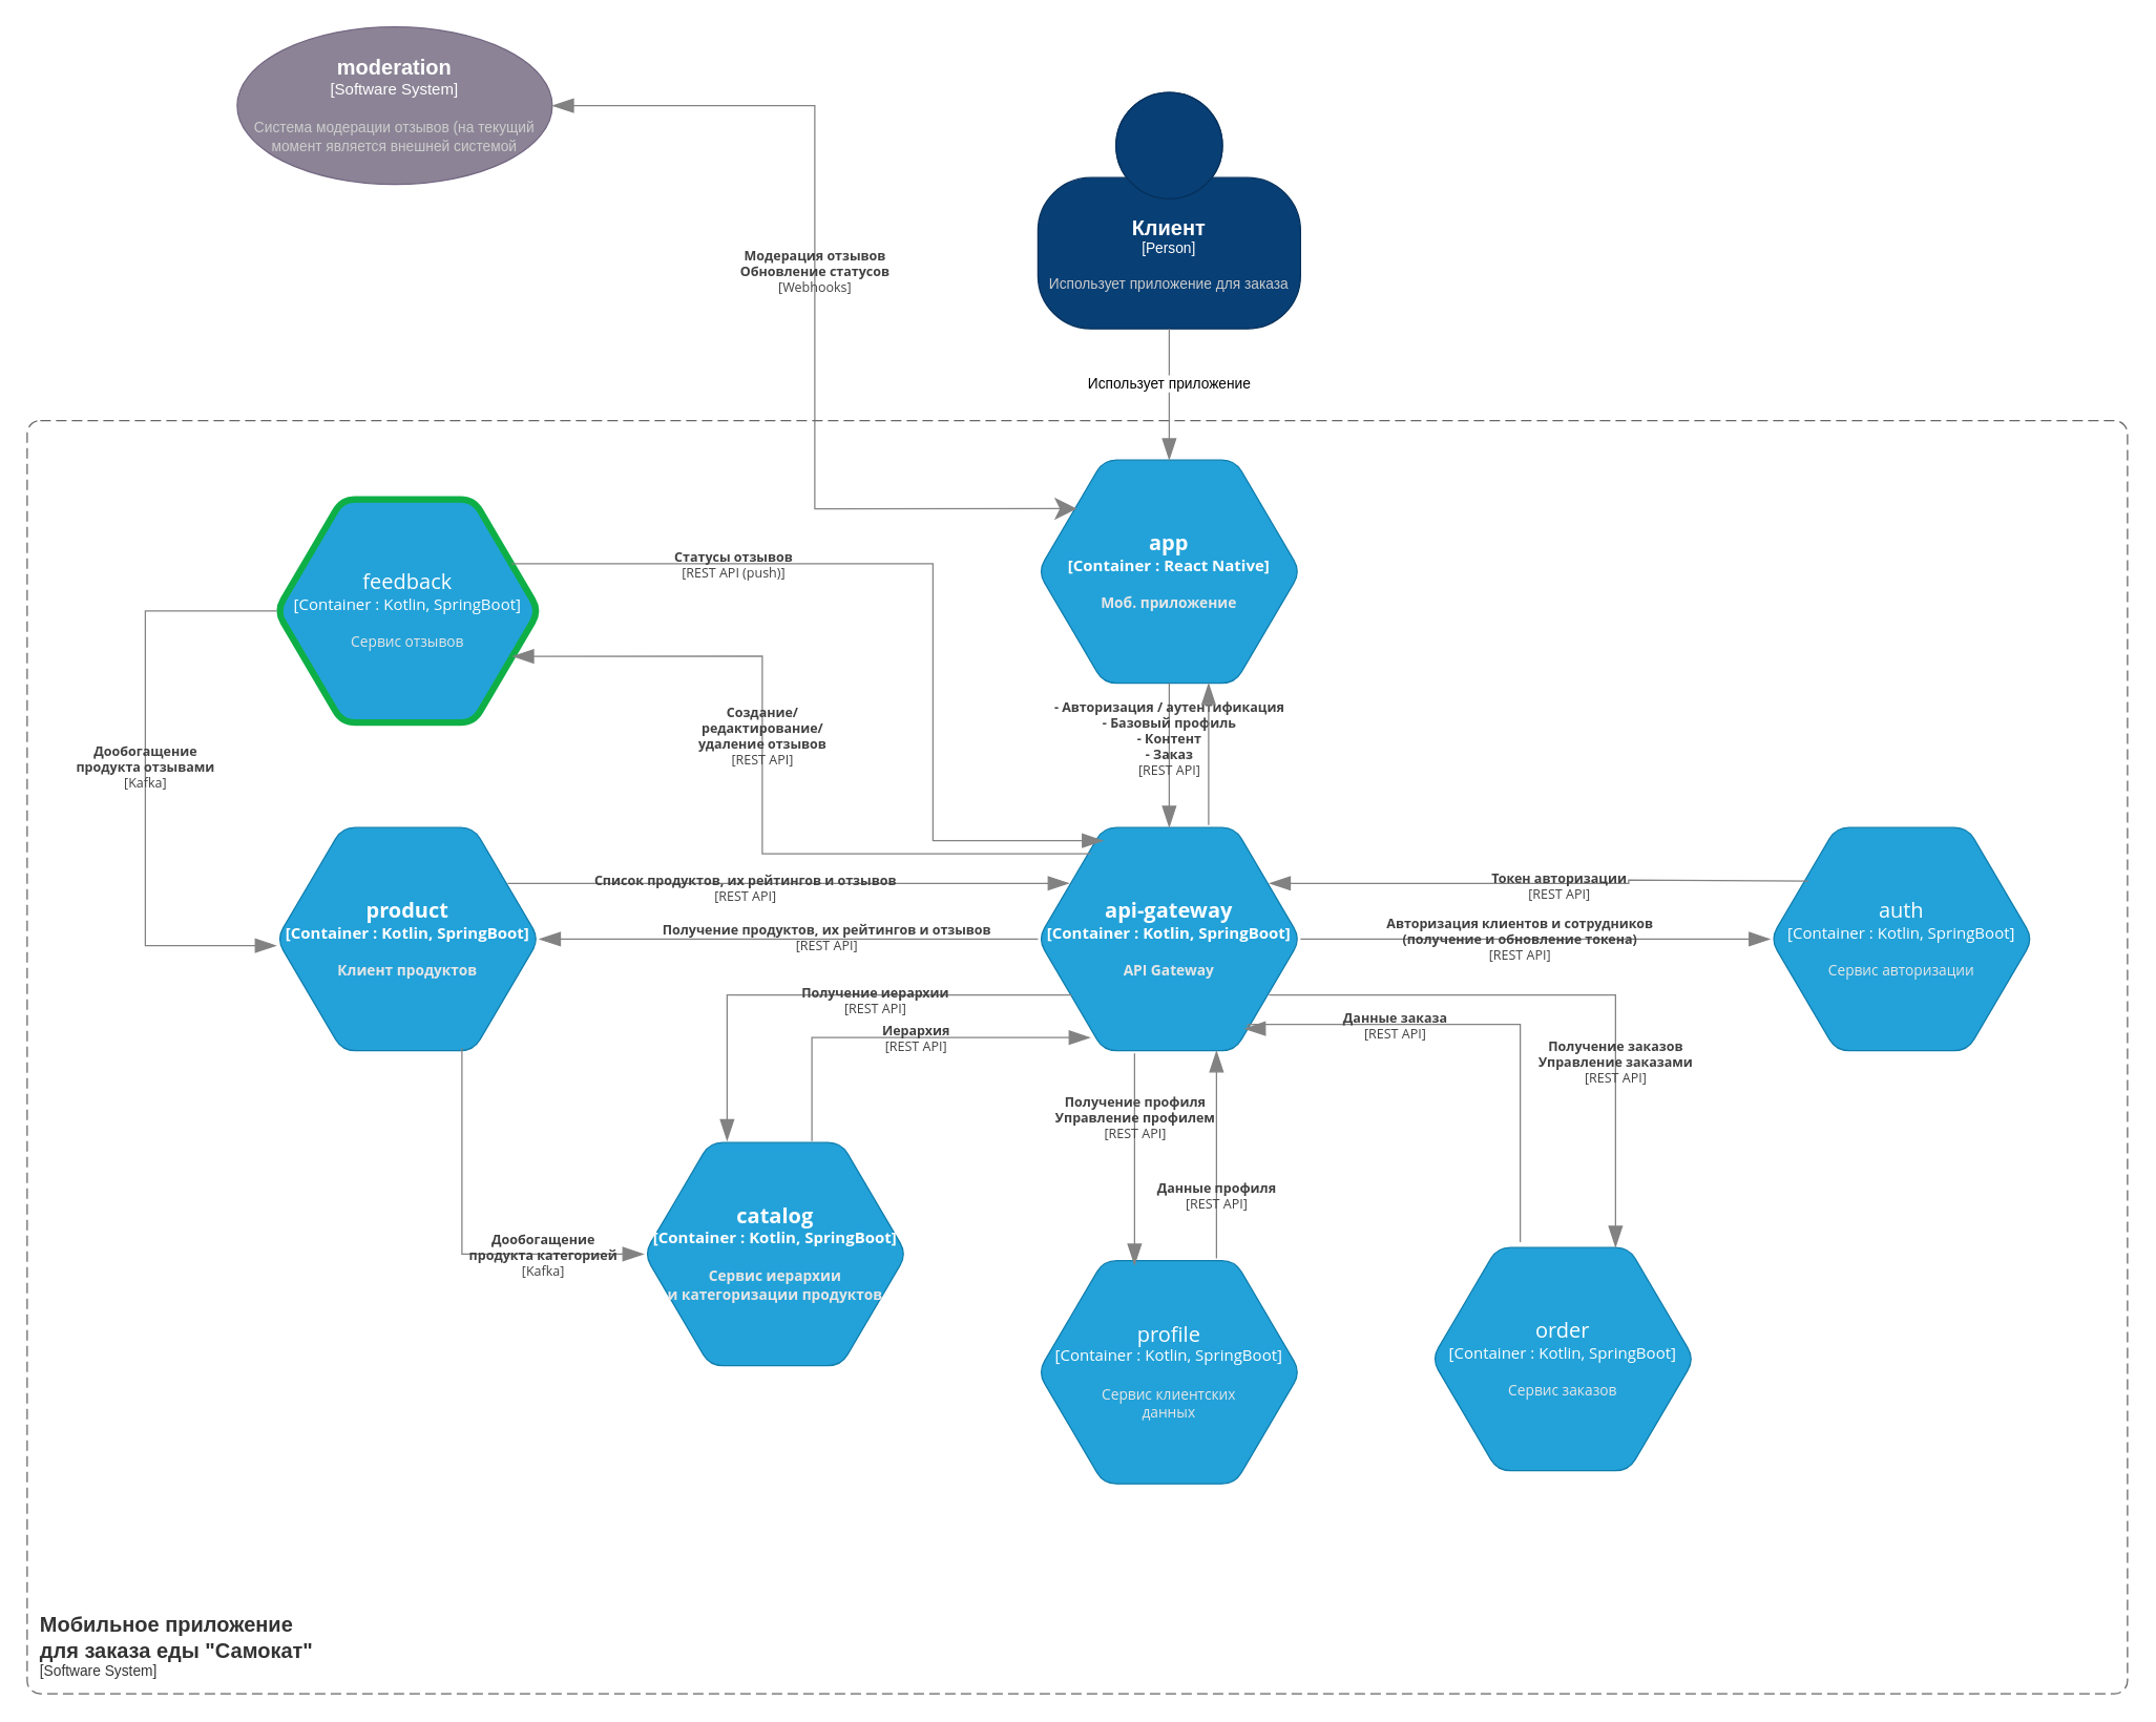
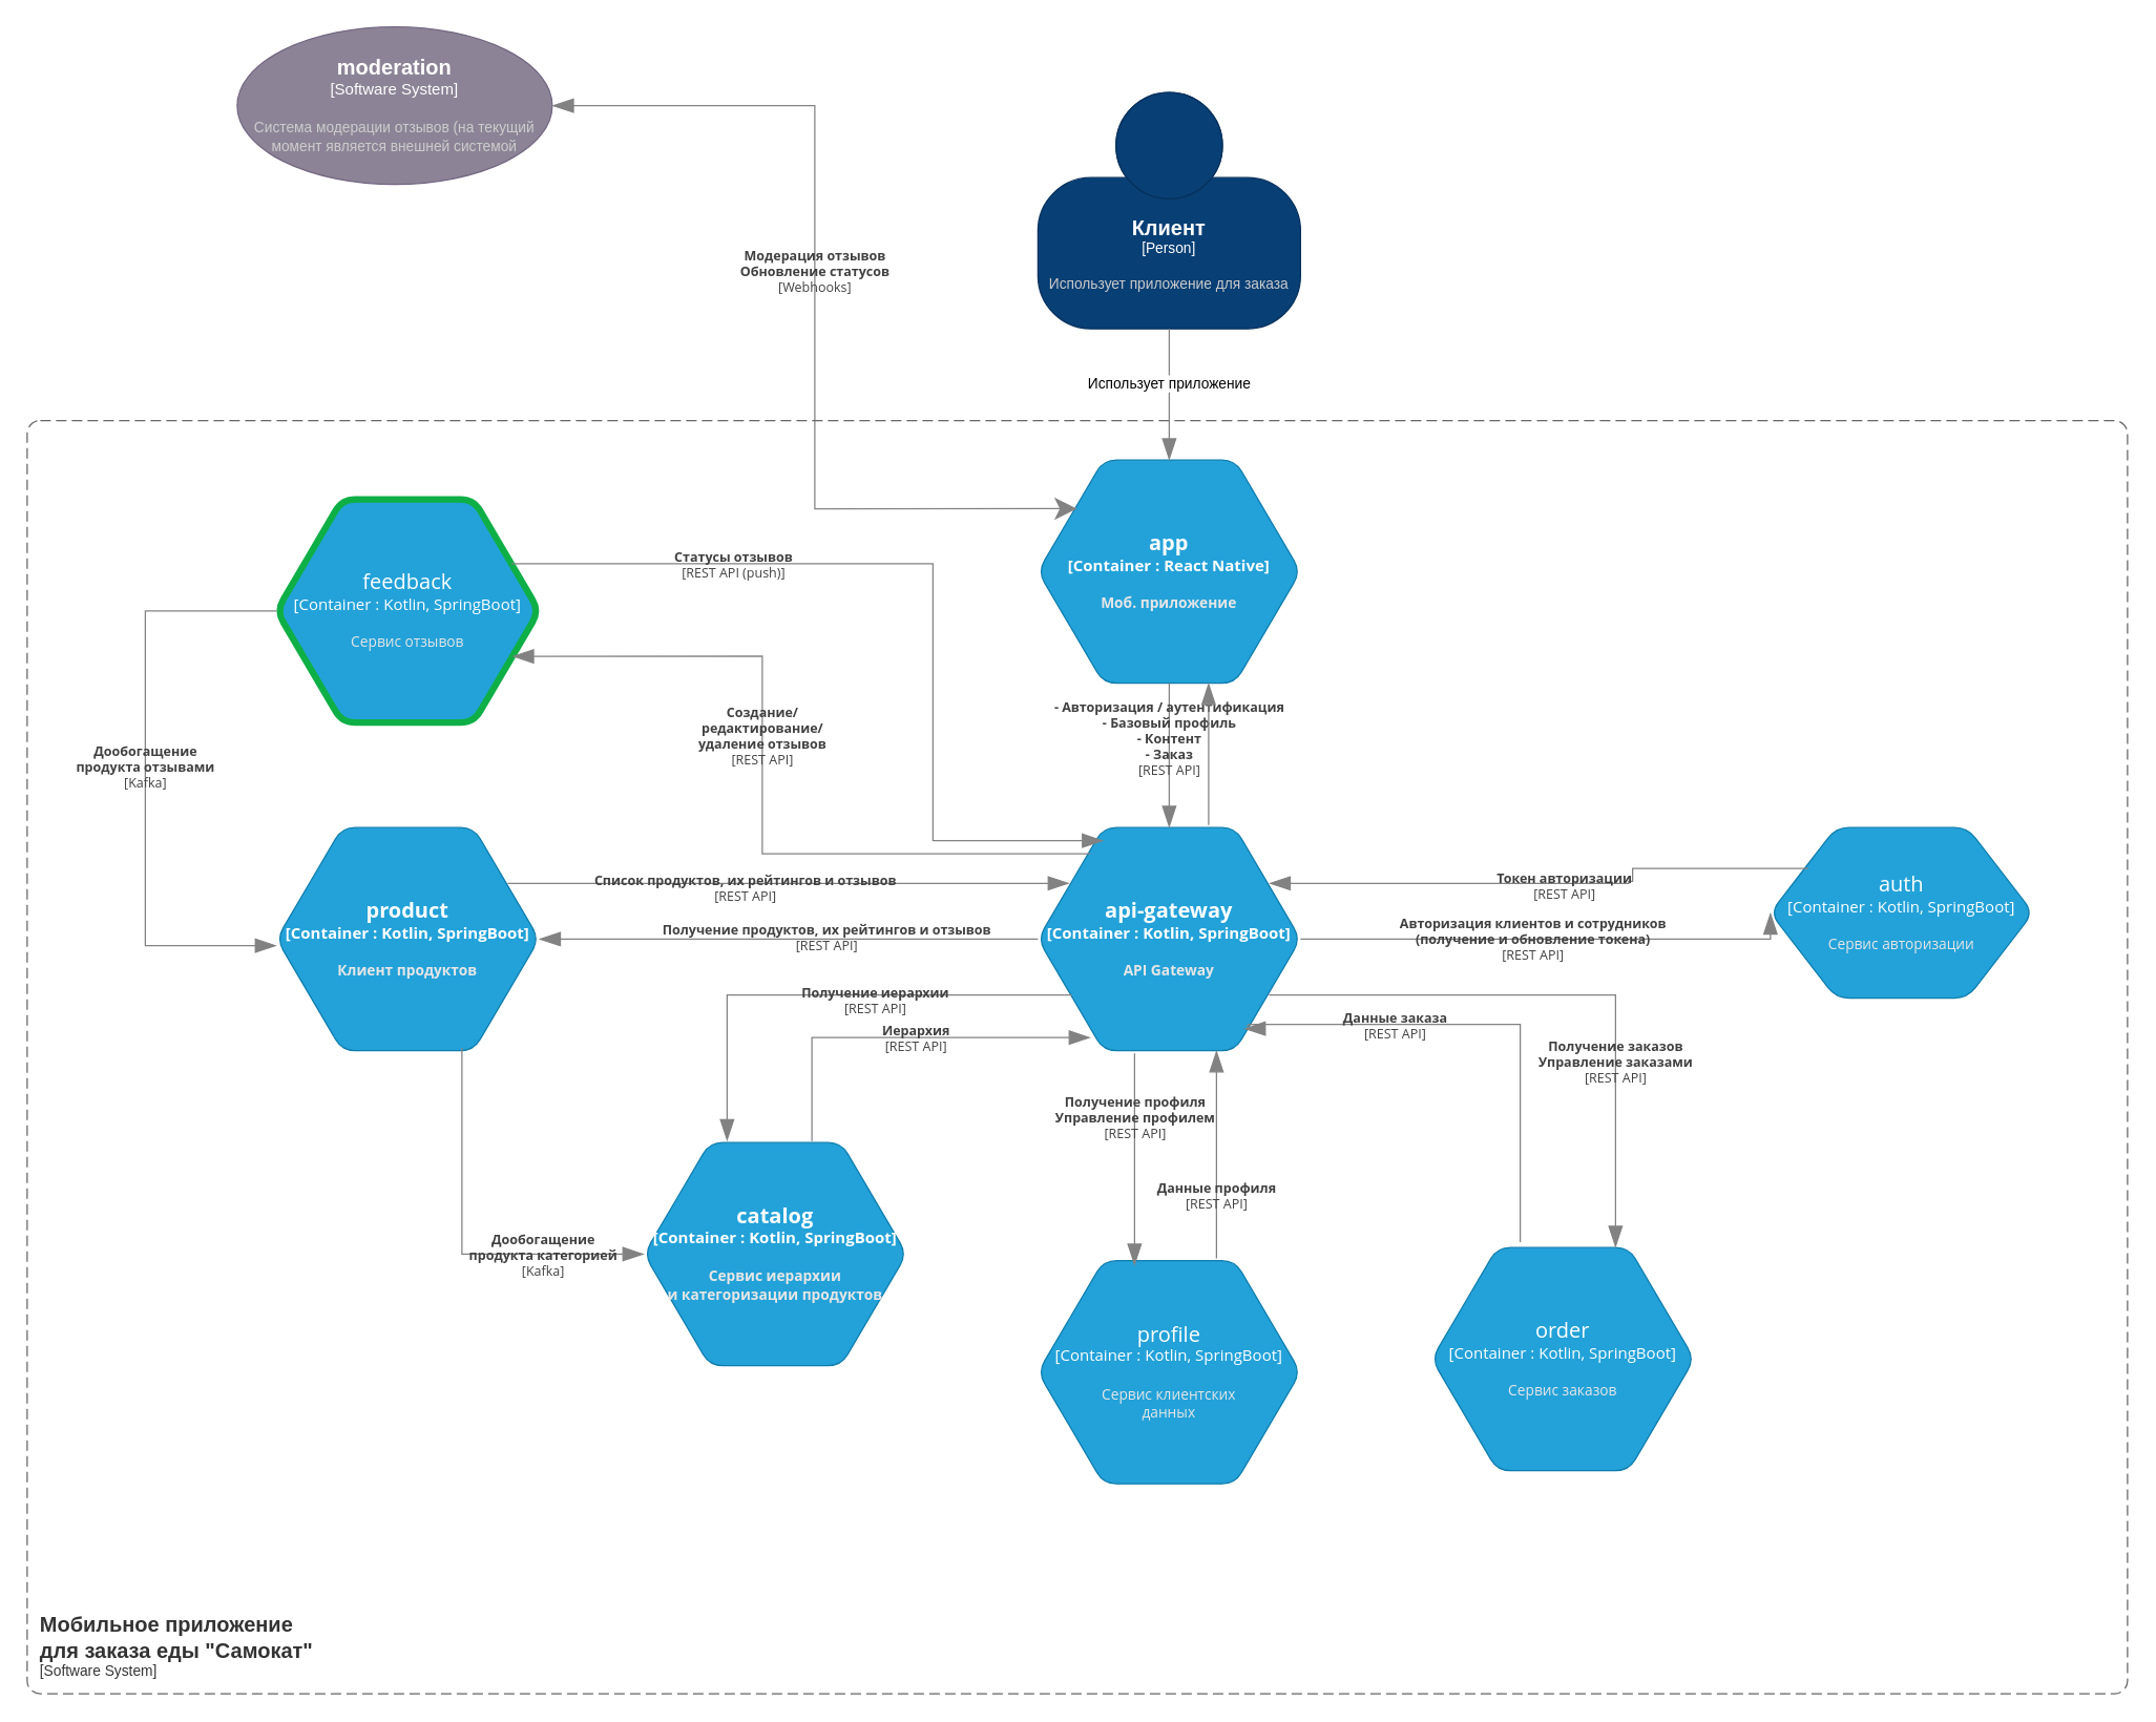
- <mxCell id="6" value="&lt;font style=&quot;font-size: 16px&quot;&gt;&lt;span&gt;auth&lt;/span&gt;&lt;/font&gt;&lt;div&gt;&lt;span&gt;[Container :&amp;nbsp;Kotlin, SpringBoot]&lt;/span&gt;&lt;/div&gt;&lt;span&gt;&lt;br&gt;&lt;div&gt;&lt;font style=&quot;font-size: 11px&quot;&gt;&lt;font color=&quot;#E6E6E6&quot;&gt;Сервис авторизации&lt;/font&gt;&lt;/font&gt;&lt;/div&gt;&lt;/span&gt;" style="shape=hexagon;size=50;perimeter=hexagonPerimeter2;whiteSpace=wrap;html=1;fixedSize=1;rounded=1;labelBackgroundColor=none;fillColor=#23A2D9;fontSize=12;fontColor=#ffffff;align=center;strokeColor=#0E7DAD;metaEdit=1;points=[[0.5,0,0],[1,0.25,0],[1,0.5,0],[1,0.75,0],[0.5,1,0],[0,0.75,0],[0,0.5,0],[0,0.25,0]];resizable=0;fontFamily=Open Sans;fontSource=https%3A%2F%2Ffonts.googleapis.com%2Fcss%3Ffamily%3DOpen%2BSans;fontStyle=0" vertex="1" parent="1"><mxGeometry x="1348" y="630" width="200" height="170" as="geometry" /></mxCell>
+ <mxCell id="6" value="&lt;font style=&quot;font-size: 16px&quot;&gt;&lt;span&gt;auth&lt;/span&gt;&lt;/font&gt;&lt;div&gt;&lt;span&gt;[Container :&amp;nbsp;Kotlin, SpringBoot]&lt;/span&gt;&lt;/div&gt;&lt;span&gt;&lt;br&gt;&lt;div&gt;&lt;font style=&quot;font-size: 11px&quot;&gt;&lt;font color=&quot;#E6E6E6&quot;&gt;Сервис авторизации&lt;/font&gt;&lt;/font&gt;&lt;/div&gt;&lt;/span&gt;" style="shape=hexagon;size=50;perimeter=hexagonPerimeter2;whiteSpace=wrap;html=1;fixedSize=1;rounded=1;labelBackgroundColor=none;fillColor=#23A2D9;fontSize=12;fontColor=#ffffff;align=center;strokeColor=#0E7DAD;metaEdit=1;points=[[0.5,0,0],[1,0.25,0],[1,0.5,0],[1,0.75,0],[0.5,1,0],[0,0.75,0],[0,0.5,0],[0,0.25,0]];resizable=0;fontFamily=Open Sans;fontSource=https%3A%2F%2Ffonts.googleapis.com%2Fcss%3Ffamily%3DOpen%2BSans;fontStyle=0" vertex="1" parent="1"><mxGeometry x="1348" y="630" width="200" height="130" as="geometry" /></mxCell>
